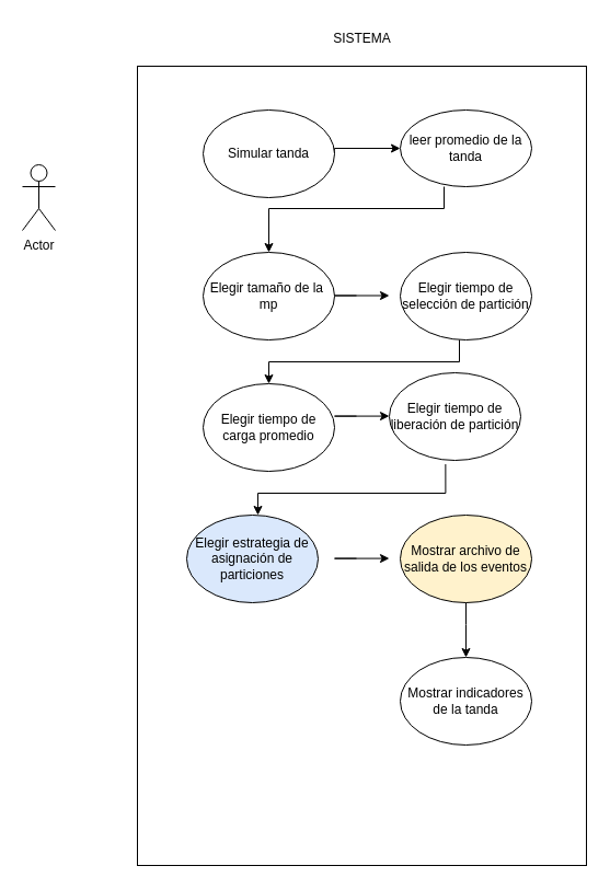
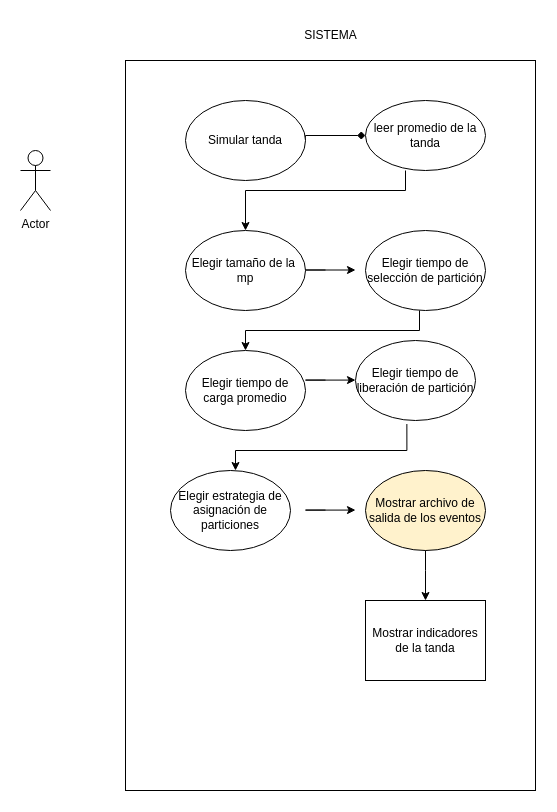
- <mxCell id="3" style="edgeStyle=orthogonalEdgeStyle;rounded=0;orthogonalLoop=1;jettySize=auto;html=1;exitX=1;exitY=0.5;exitDx=0;exitDy=0;entryX=0;entryY=0.5;entryDx=0;entryDy=0;" edge="1" parent="1" source="4" target="5"><mxGeometry relative="1" as="geometry"><Array as="points"><mxPoint x="305" y="135" /></Array></mxGeometry></mxCell>
+ <mxCell id="3" style="edgeStyle=orthogonalEdgeStyle;rounded=0;orthogonalLoop=1;jettySize=auto;html=1;exitX=1;exitY=0.5;exitDx=0;exitDy=0;entryX=0;entryY=0.5;entryDx=0;entryDy=0;endArrow=diamond;" edge="1" parent="1" source="4" target="5"><mxGeometry relative="1" as="geometry"><Array as="points"><mxPoint x="305" y="135" /></Array></mxGeometry></mxCell>
- <mxCell id="12" value="Elegir estrategia de asignación de particiones" style="ellipse;whiteSpace=wrap;html=1;fillColor=#dae8fc;" vertex="1" parent="1"><mxGeometry x="170" y="470" width="120" height="80" as="geometry" /></mxCell>
+ <mxCell id="12" value="Elegir estrategia de asignación de particiones" style="ellipse;whiteSpace=wrap;html=1;" vertex="1" parent="1"><mxGeometry x="170" y="470" width="120" height="80" as="geometry" /></mxCell>
- <mxCell id="20" value="Mostrar indicadores de la tanda" style="ellipse;whiteSpace=wrap;html=1;" vertex="1" parent="1"><mxGeometry x="365" y="600" width="120" height="80" as="geometry" /></mxCell>
+ <mxCell id="20" value="Mostrar indicadores de la tanda" style="whiteSpace=wrap;html=1;rounded=0;" vertex="1" parent="1"><mxGeometry x="365" y="600" width="120" height="80" as="geometry" /></mxCell>
